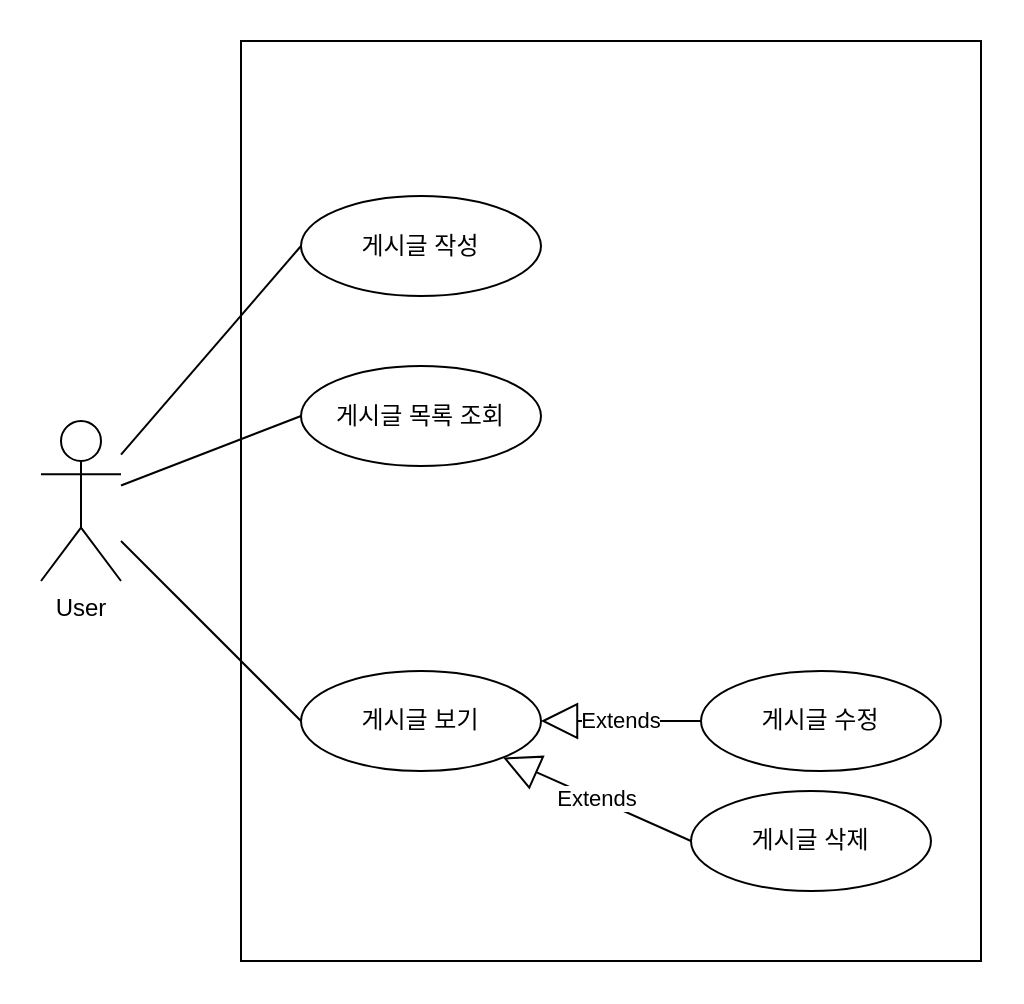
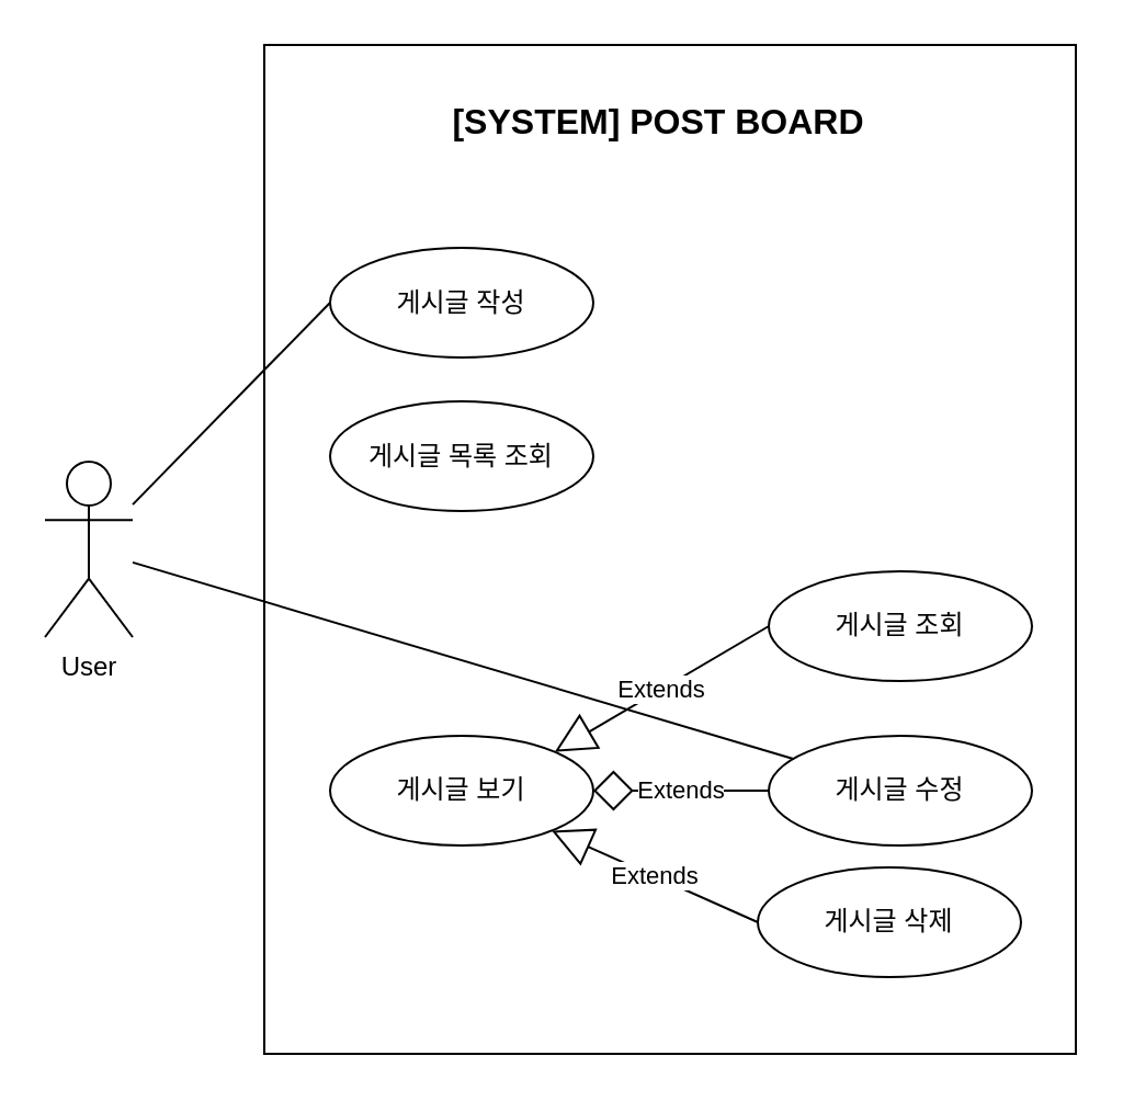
+ <mxCell id="3" value="&lt;b style=&quot;border-color: var(--border-color); background-color: initial; font-size: 16px;&quot;&gt;[SYSTEM] POST BOARD&lt;/b&gt;" style="text;html=1;strokeColor=none;fillColor=none;align=center;verticalAlign=middle;whiteSpace=wrap;rounded=0;" vertex="1" parent="1"><mxGeometry x="155" y="40" width="290" height="30" as="geometry" /></mxCell>
- <mxCell id="4" value="게시글 작성" style="ellipse;whiteSpace=wrap;html=1;" vertex="1" parent="1"><mxGeometry x="150" y="97.5" width="120" height="50" as="geometry" /></mxCell>
+ <mxCell id="4" value="게시글 작성" style="ellipse;whiteSpace=wrap;html=1;" vertex="1" parent="1"><mxGeometry x="150" y="112.5" width="120" height="50" as="geometry" /></mxCell>
- <mxCell id="12" value="" style="endArrow=none;html=1;rounded=0;entryX=0;entryY=0.5;entryDx=0;entryDy=0;" edge="1" parent="1" source="10" target="5"><mxGeometry width="50" height="50" relative="1" as="geometry"><mxPoint x="270" y="320" as="sourcePoint" /><mxPoint x="320" y="270" as="targetPoint" /></mxGeometry></mxCell>
+ <mxCell id="12" value="" style="endArrow=none;html=1;rounded=0;" edge="1" parent="1" source="10" target="7"><mxGeometry width="50" height="50" relative="1" as="geometry"><mxPoint x="270" y="320" as="sourcePoint" /><mxPoint x="320" y="270" as="targetPoint" /></mxGeometry></mxCell>
+ <mxCell id="6" value="게시글 조회" style="ellipse;whiteSpace=wrap;html=1;" vertex="1" parent="1"><mxGeometry x="350" y="260" width="120" height="50" as="geometry" /></mxCell>
+ <mxCell id="14" value="Extends" style="endArrow=block;endSize=16;endFill=0;html=1;rounded=0;exitX=0;exitY=0.5;exitDx=0;exitDy=0;entryX=1;entryY=0;entryDx=0;entryDy=0;" edge="1" parent="1" source="6" target="9"><mxGeometry width="160" relative="1" as="geometry"><mxPoint x="210" y="300" as="sourcePoint" /><mxPoint x="370" y="300" as="targetPoint" /></mxGeometry></mxCell>
- <mxCell id="11" value="" style="endArrow=none;html=1;rounded=0;entryX=0;entryY=0.5;entryDx=0;entryDy=0;" edge="1" parent="1" source="10" target="9"><mxGeometry width="50" height="50" relative="1" as="geometry"><mxPoint x="270" y="320" as="sourcePoint" /><mxPoint x="320" y="270" as="targetPoint" /></mxGeometry></mxCell>
- <mxCell id="15" value="Extends" style="endArrow=block;endSize=16;endFill=0;html=1;rounded=0;exitX=0;exitY=0.5;exitDx=0;exitDy=0;entryX=1;entryY=0.5;entryDx=0;entryDy=0;" edge="1" parent="1" source="7" target="9"><mxGeometry width="160" relative="1" as="geometry"><mxPoint x="210" y="300" as="sourcePoint" /><mxPoint x="370" y="300" as="targetPoint" /></mxGeometry></mxCell>
+ <mxCell id="15" value="Extends" style="endArrow=diamond;endSize=16;endFill=0;html=1;rounded=0;exitX=0;exitY=0.5;exitDx=0;exitDy=0;entryX=1;entryY=0.5;entryDx=0;entryDy=0;" edge="1" parent="1" source="7" target="9"><mxGeometry width="160" relative="1" as="geometry"><mxPoint x="210" y="300" as="sourcePoint" /><mxPoint x="370" y="300" as="targetPoint" /></mxGeometry></mxCell>
